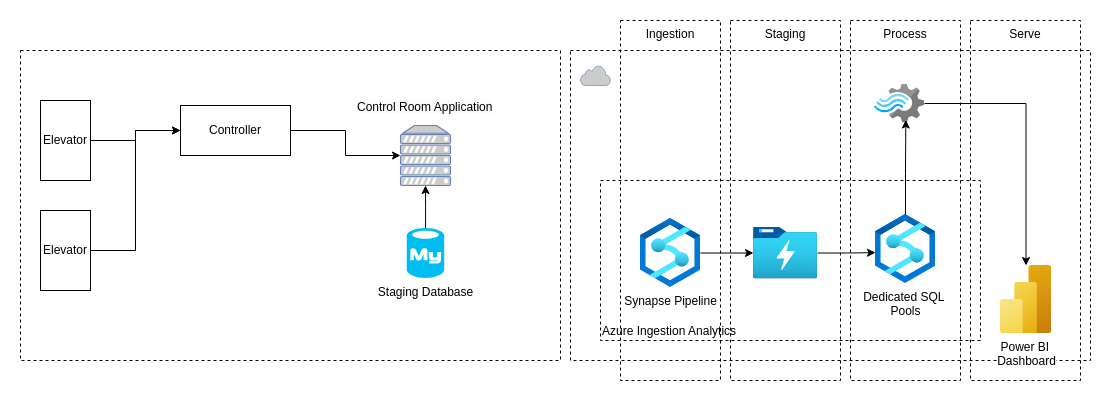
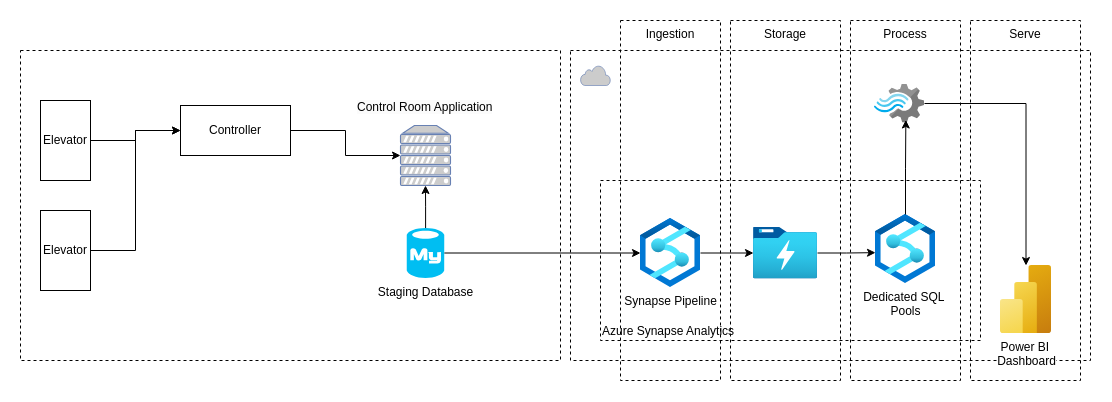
- <mxCell id="20" value="&lt;div&gt;Staging&lt;/div&gt;" style="rounded=0;whiteSpace=wrap;html=1;dashed=1;fillColor=none;verticalAlign=top;" vertex="1" parent="1"><mxGeometry x="730" y="20" width="110" height="360" as="geometry" /></mxCell>
+ <mxCell id="20" value="&lt;div&gt;Storage&lt;/div&gt;" style="rounded=0;whiteSpace=wrap;html=1;dashed=1;fillColor=none;verticalAlign=top;" vertex="1" parent="1"><mxGeometry x="730" y="20" width="110" height="360" as="geometry" /></mxCell>
+ <mxCell id="14" style="edgeStyle=orthogonalEdgeStyle;rounded=0;orthogonalLoop=1;jettySize=auto;html=1;" edge="1" parent="1" source="15" target="19"><mxGeometry relative="1" as="geometry" /></mxCell>
- <mxCell id="3" value="Azure Ingestion Analytics" style="rounded=0;whiteSpace=wrap;html=1;dashed=1;align=left;verticalAlign=bottom;" vertex="1" parent="1"><mxGeometry x="600" y="180" width="380" height="160" as="geometry" /></mxCell>
+ <mxCell id="3" value="Azure Synapse Analytics" style="rounded=0;whiteSpace=wrap;html=1;dashed=1;align=left;verticalAlign=bottom;" vertex="1" parent="1"><mxGeometry x="600" y="180" width="380" height="160" as="geometry" /></mxCell>
